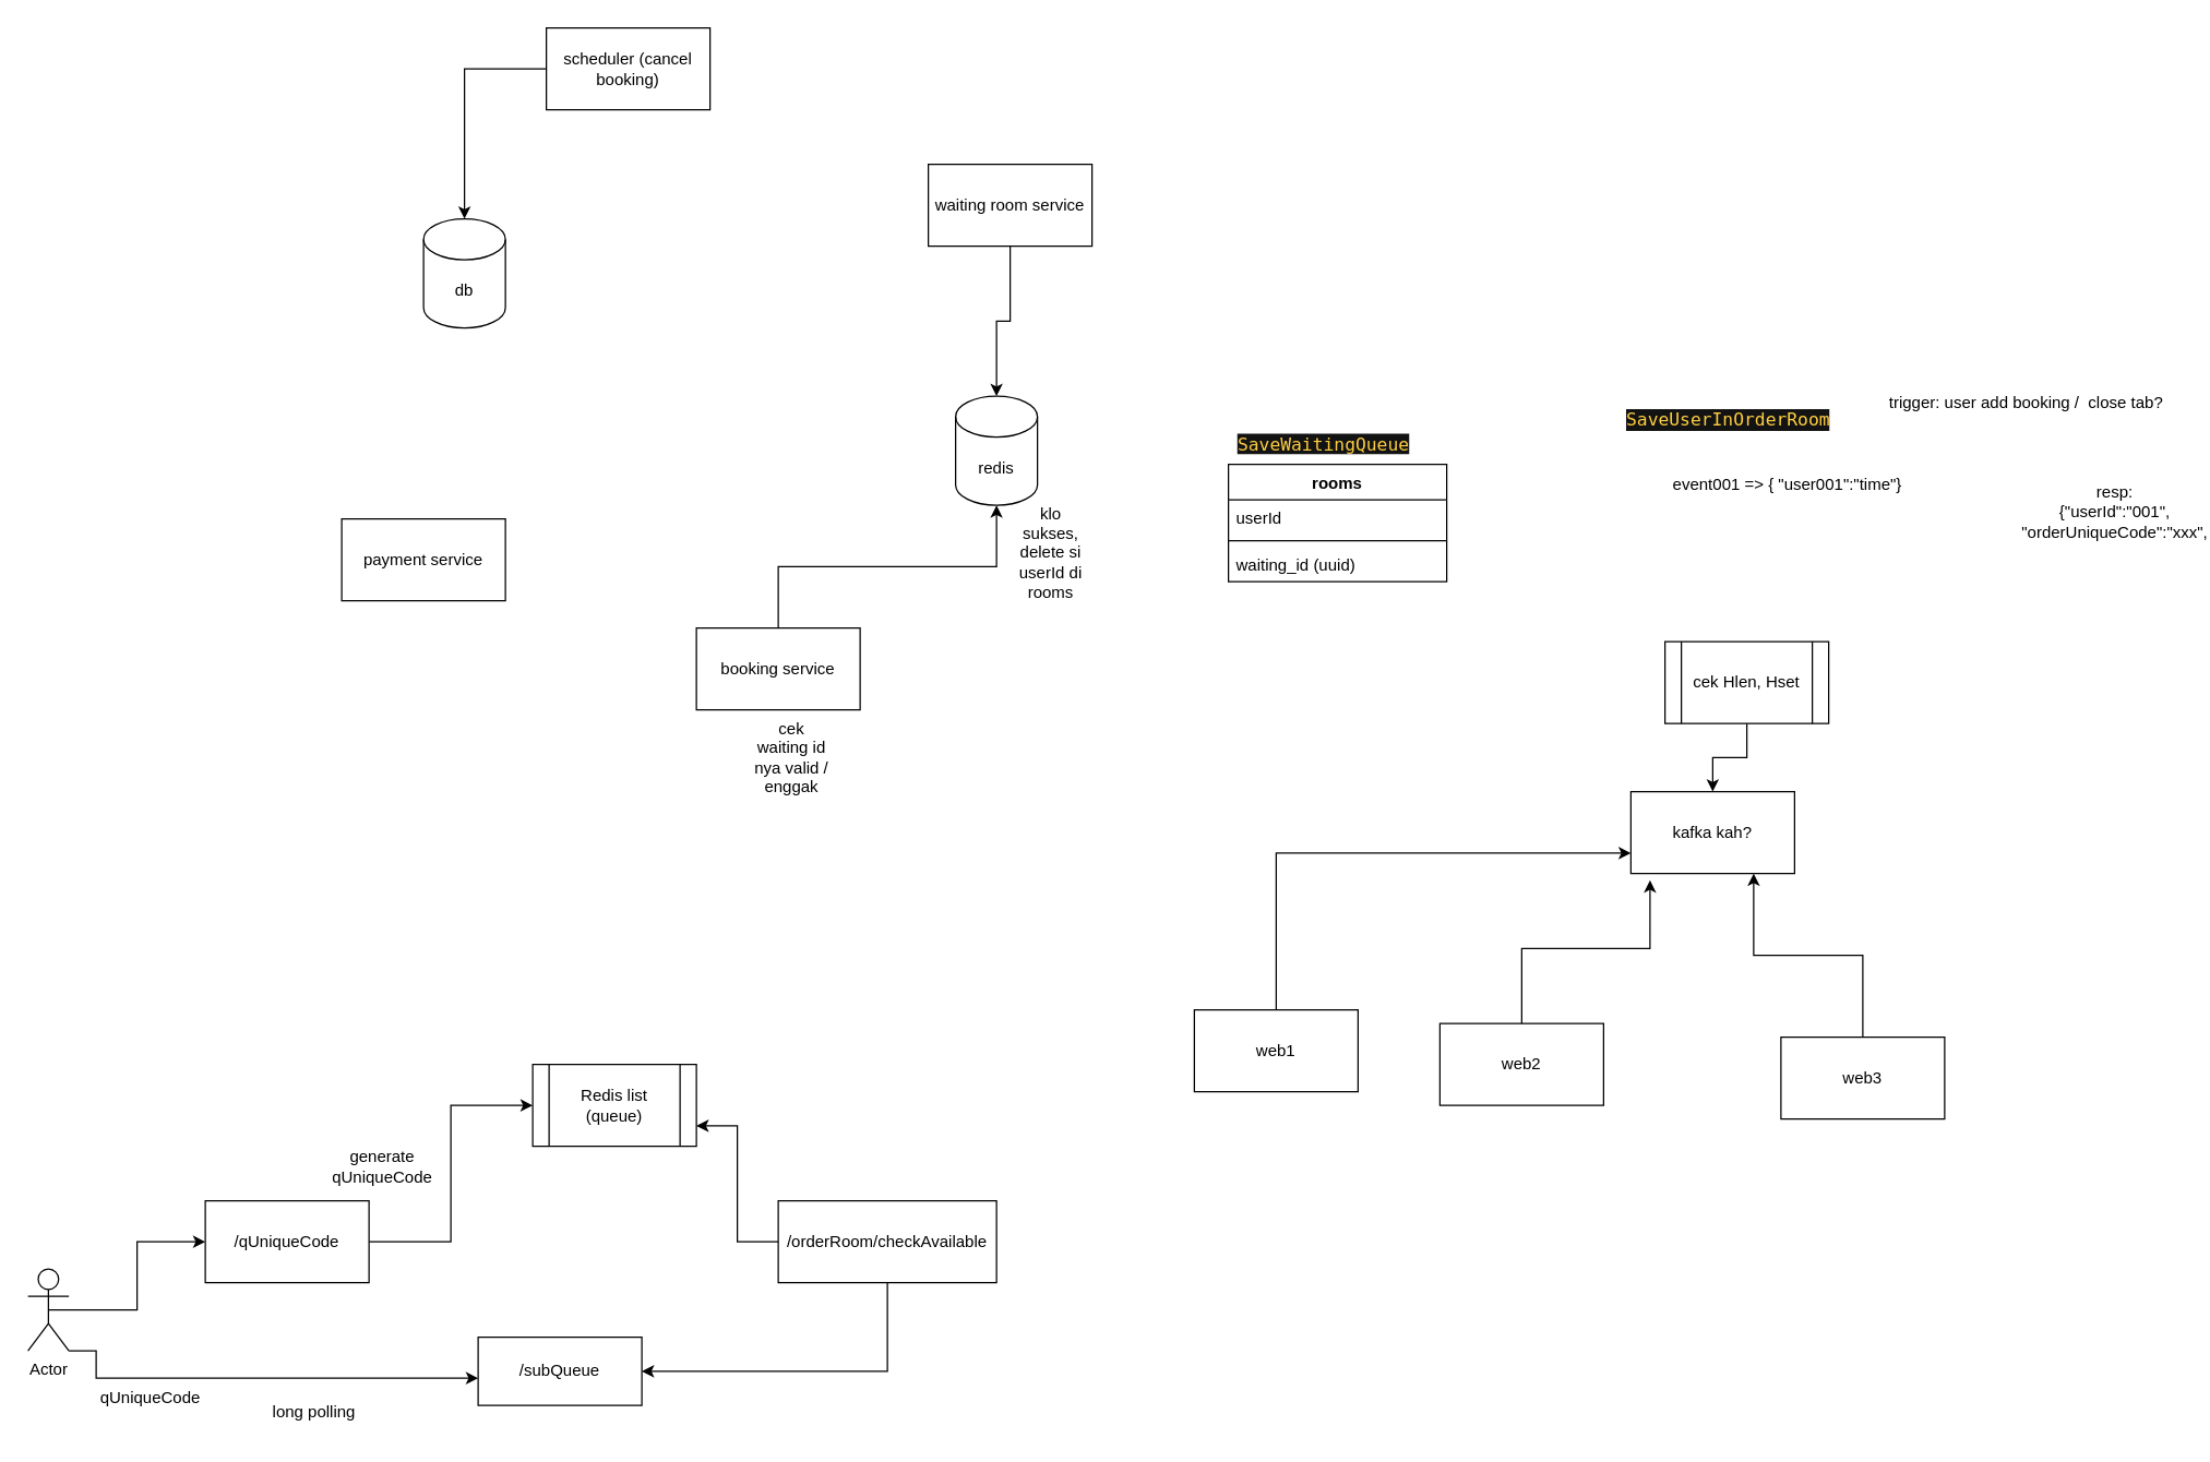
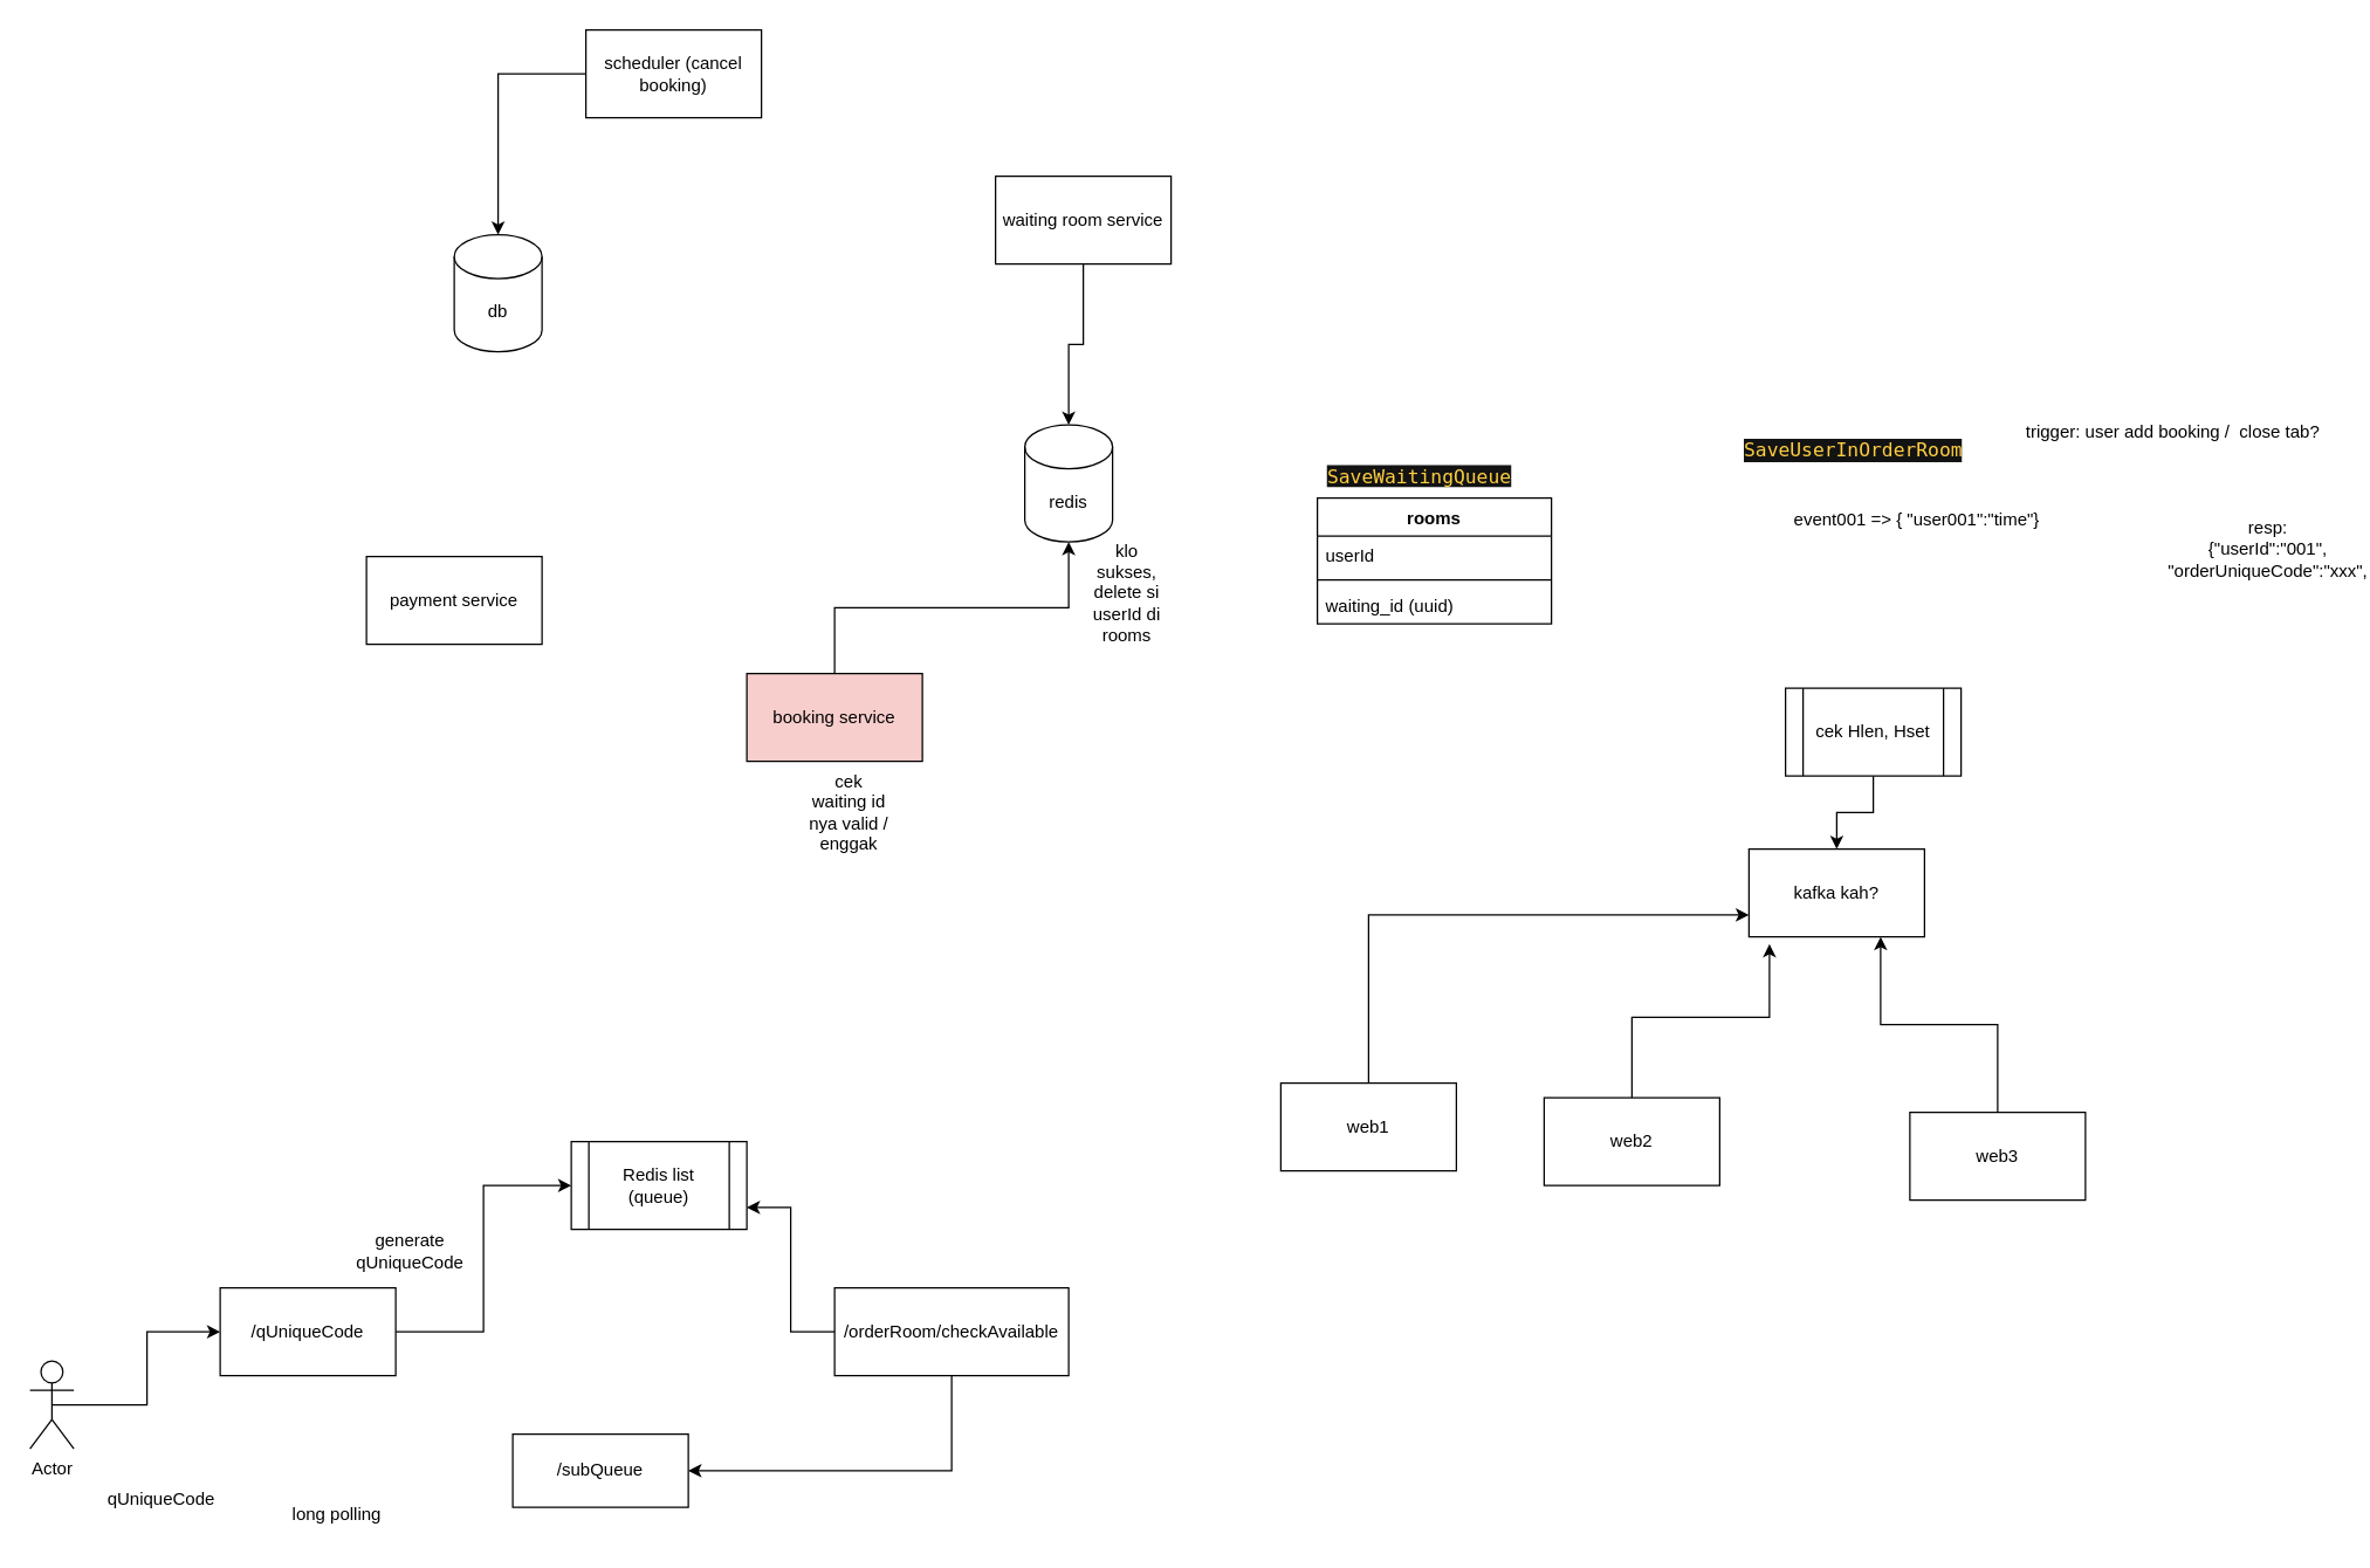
- <mxCell id="3" value="booking service" style="rounded=0;whiteSpace=wrap;html=1;" parent="1" vertex="1"><mxGeometry x="510" y="460" width="120" height="60" as="geometry" /></mxCell>
+ <mxCell id="3" value="booking service" style="rounded=0;whiteSpace=wrap;html=1;fillColor=#f8cecc;" parent="1" vertex="1"><mxGeometry x="510" y="460" width="120" height="60" as="geometry" /></mxCell>
- <mxCell id="38" style="edgeStyle=orthogonalEdgeStyle;rounded=0;orthogonalLoop=1;jettySize=auto;html=1;exitX=1;exitY=1;exitDx=0;exitDy=0;exitPerimeter=0;" parent="1" source="39" target="40" edge="1"><mxGeometry relative="1" as="geometry"><Array as="points"><mxPoint x="70" y="990" /><mxPoint x="70" y="1010" /></Array></mxGeometry></mxCell>
